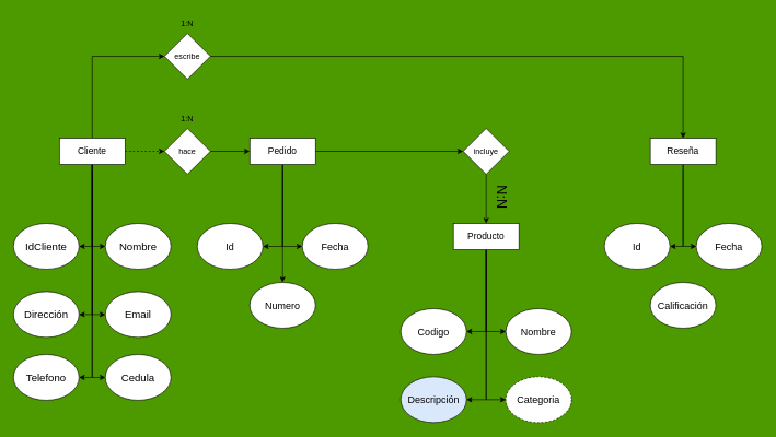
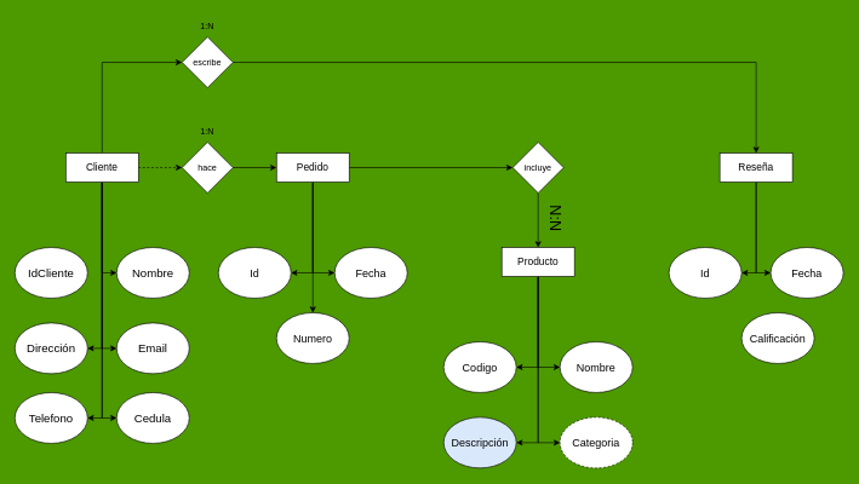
- <mxCell id="2" style="edgeStyle=orthogonalEdgeStyle;rounded=0;orthogonalLoop=1;jettySize=auto;html=1;entryX=1;entryY=0.5;entryDx=0;entryDy=0;" parent="1" source="10" target="24" edge="1"><mxGeometry relative="1" as="geometry" /></mxCell>
- <mxCell id="39" value="&lt;font style=&quot;font-size: 15px;&quot;&gt;Calificación&lt;/font&gt;" style="ellipse;whiteSpace=wrap;html=1;" parent="1" vertex="1"><mxGeometry x="990" y="430" width="100" height="70" as="geometry" /></mxCell>
+ <mxCell id="39" value="&lt;font style=&quot;font-size: 15px;&quot;&gt;Calificación&lt;/font&gt;" style="ellipse;whiteSpace=wrap;html=1;" parent="1" vertex="1"><mxGeometry x="1020" y="430" width="100" height="70" as="geometry" /></mxCell>
